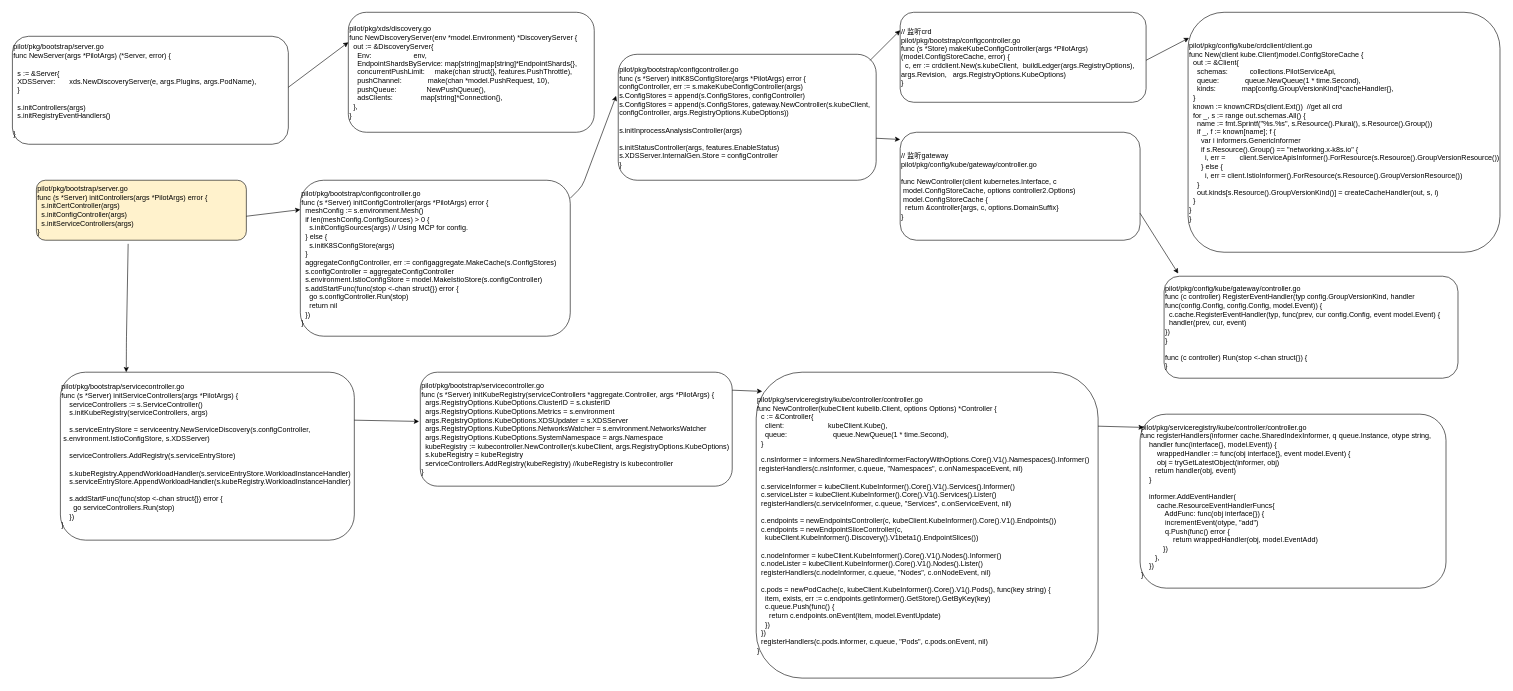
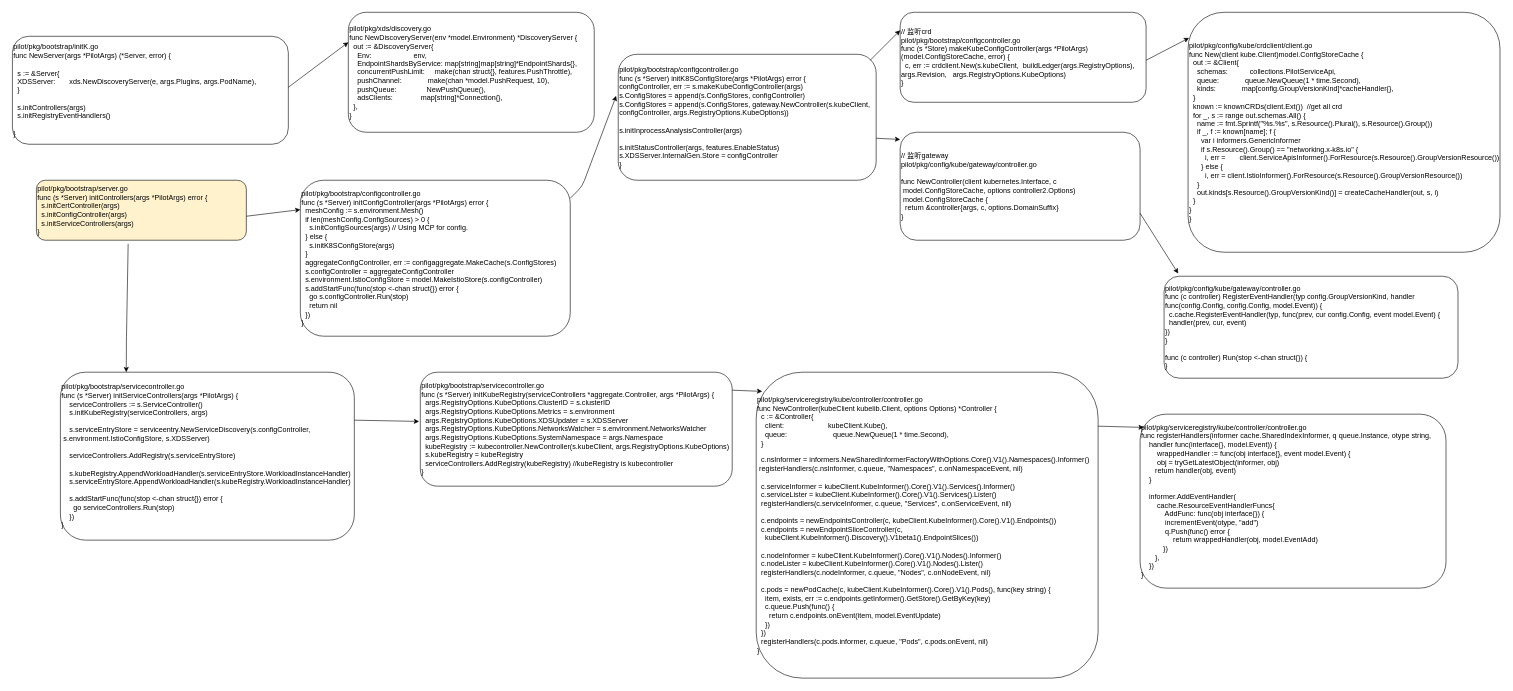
- <mxCell id="2" value="pilot/pkg/bootstrap/server.go&lt;br&gt;func NewServer(args *PilotArgs) (*Server, error) {&lt;br&gt;&lt;br&gt;&lt;div&gt;&lt;span&gt;&lt;/span&gt;&amp;nbsp; s := &amp;amp;Server{&lt;/div&gt;&lt;div&gt;&lt;span&gt;&lt;/span&gt;&amp;nbsp; XDSServer:&amp;nbsp; &amp;nbsp; &amp;nbsp; &amp;nbsp;xds.NewDiscoveryServer(e, args.Plugins, args.PodName),&lt;/div&gt;&lt;div&gt;&lt;span&gt;&lt;/span&gt;&amp;nbsp; }&lt;/div&gt;&lt;div&gt;&lt;br&gt;&lt;/div&gt;&lt;div&gt;&amp;nbsp;&amp;nbsp;s.initControllers(args)&lt;/div&gt;&lt;div&gt;&amp;nbsp;&amp;nbsp;s.initRegistryEventHandlers()&lt;/div&gt;&lt;div&gt;&lt;br&gt;&lt;/div&gt;}" style="rounded=1;whiteSpace=wrap;html=1;align=left;" parent="1" vertex="1"><mxGeometry x="20" y="60" width="460" height="180" as="geometry" /></mxCell>
+ <mxCell id="2" value="pilot/pkg/bootstrap/initK.go&lt;br&gt;func NewServer(args *PilotArgs) (*Server, error) {&lt;br&gt;&lt;br&gt;&lt;div&gt;&lt;span&gt;&lt;/span&gt;&amp;nbsp; s := &amp;amp;Server{&lt;/div&gt;&lt;div&gt;&lt;span&gt;&lt;/span&gt;&amp;nbsp; XDSServer:&amp;nbsp; &amp;nbsp; &amp;nbsp; &amp;nbsp;xds.NewDiscoveryServer(e, args.Plugins, args.PodName),&lt;/div&gt;&lt;div&gt;&lt;span&gt;&lt;/span&gt;&amp;nbsp; }&lt;/div&gt;&lt;div&gt;&lt;br&gt;&lt;/div&gt;&lt;div&gt;&amp;nbsp;&amp;nbsp;s.initControllers(args)&lt;/div&gt;&lt;div&gt;&amp;nbsp;&amp;nbsp;s.initRegistryEventHandlers()&lt;/div&gt;&lt;div&gt;&lt;br&gt;&lt;/div&gt;}" style="rounded=1;whiteSpace=wrap;html=1;align=left;" parent="1" vertex="1"><mxGeometry x="20" y="60" width="460" height="180" as="geometry" /></mxCell>
